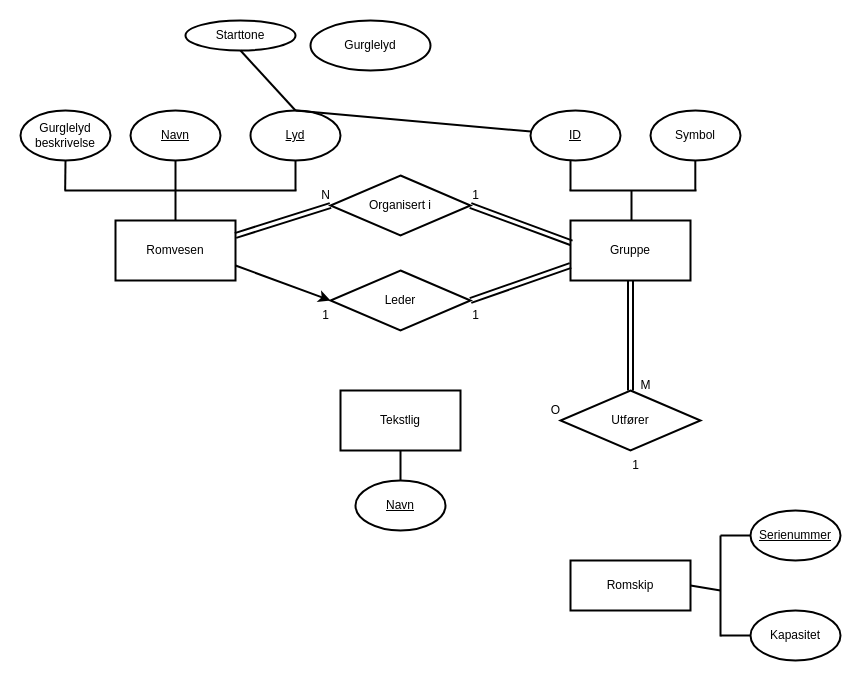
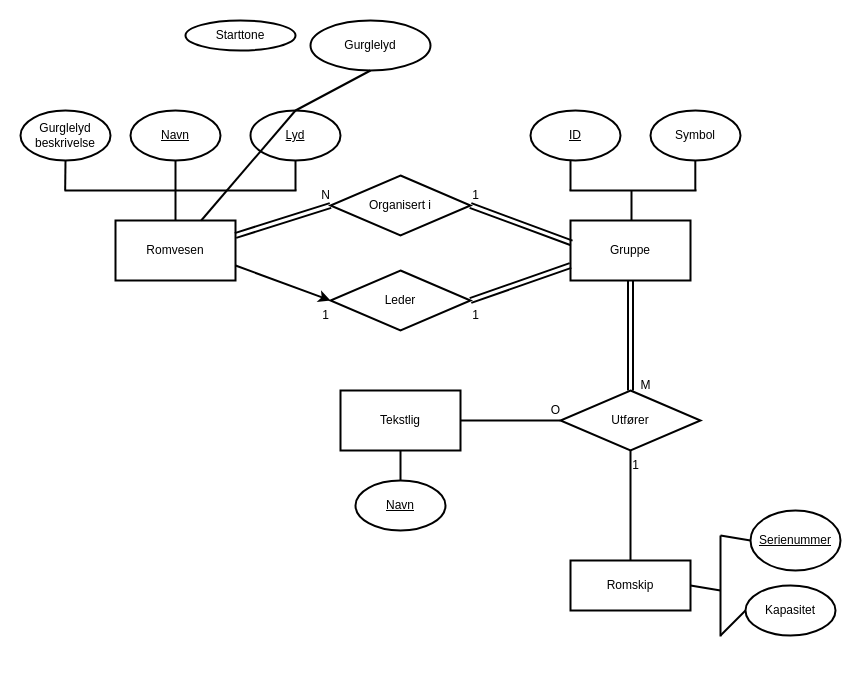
- <mxCell id="12" value="" style="endArrow=none;html=1;rounded=0;fontFamily=Helvetica;fontSize=12;fontColor=default;strokeColor=light-dark(#000000,#000000);entryX=0.5;entryY=1;entryDx=0;entryDy=0;strokeWidth=2;exitX=0.5;exitY=0;exitDx=0;exitDy=0;" parent="1" source="4" target="6" edge="1"><mxGeometry width="50" height="50" relative="1" as="geometry"><mxPoint x="270" y="110" as="sourcePoint" /><mxPoint x="270" y="80" as="targetPoint" /></mxGeometry></mxCell>
+ <mxCell id="12" value="" style="endArrow=none;html=1;rounded=0;fontFamily=Helvetica;fontSize=12;fontColor=default;strokeColor=light-dark(#000000,#000000);strokeWidth=2;exitX=0.5;exitY=0;exitDx=0;exitDy=0;" parent="1" source="4" target="2" edge="1"><mxGeometry width="50" height="50" relative="1" as="geometry"><mxPoint x="270" y="110" as="sourcePoint" /><mxPoint x="270" y="80" as="targetPoint" /></mxGeometry></mxCell>
- <mxCell id="13" value="" style="endArrow=none;html=1;rounded=0;fontFamily=Helvetica;fontSize=12;fontColor=default;strokeColor=light-dark(#000000,#000000);strokeWidth=2;exitX=0.5;exitY=0;exitDx=0;exitDy=0;" parent="1" source="4" target="17" edge="1"><mxGeometry width="50" height="50" relative="1" as="geometry"><mxPoint x="310" y="110" as="sourcePoint" /><mxPoint x="310" y="80" as="targetPoint" /></mxGeometry></mxCell>
+ <mxCell id="13" value="" style="endArrow=none;html=1;rounded=0;fontFamily=Helvetica;fontSize=12;fontColor=default;strokeColor=light-dark(#000000,#000000);entryX=0.5;entryY=1;entryDx=0;entryDy=0;strokeWidth=2;exitX=0.5;exitY=0;exitDx=0;exitDy=0;" parent="1" source="4" target="7" edge="1"><mxGeometry width="50" height="50" relative="1" as="geometry"><mxPoint x="310" y="110" as="sourcePoint" /><mxPoint x="310" y="80" as="targetPoint" /></mxGeometry></mxCell>
+ <mxCell id="48" value="" style="endArrow=none;html=1;rounded=0;fontFamily=Helvetica;fontSize=12;fontColor=default;strokeColor=light-dark(#000000,#000000);strokeWidth=2;exitX=1;exitY=0.5;exitDx=0;exitDy=0;" edge="1" parent="1" source="31" target="27"><mxGeometry width="50" height="50" relative="1" as="geometry"><mxPoint x="490" y="440" as="sourcePoint" /><mxPoint x="585" y="475" as="targetPoint" /></mxGeometry></mxCell>
+ <mxCell id="38" value="" style="endArrow=none;html=1;rounded=0;fontFamily=Helvetica;fontSize=12;fontColor=default;strokeColor=light-dark(#000000,#000000);strokeWidth=2;exitX=0.5;exitY=1;exitDx=0;exitDy=0;entryX=0.5;entryY=0;entryDx=0;entryDy=0;" edge="1" parent="1" source="27" target="29"><mxGeometry width="50" height="50" relative="1" as="geometry"><mxPoint x="620" y="480" as="sourcePoint" /><mxPoint x="747" y="480" as="targetPoint" /></mxGeometry></mxCell>
- <mxCell id="33" value="&lt;font&gt;&lt;span style=&quot;caret-color: rgb(237, 237, 237); color: light-dark(rgb(0, 0, 0), rgb(0, 0, 0));&quot;&gt;&lt;u&gt;Serienummer&lt;/u&gt;&lt;/span&gt;&lt;/font&gt;" style="ellipse;whiteSpace=wrap;html=1;rounded=0;fillStyle=auto;strokeColor=light-dark(#000000,#000000);strokeWidth=2;align=center;verticalAlign=middle;fontFamily=Helvetica;fontSize=12;fontColor=default;fillColor=none;gradientColor=none;gradientDirection=north;" vertex="1" parent="1"><mxGeometry x="750" y="510" width="90" height="50" as="geometry" /></mxCell>
+ <mxCell id="33" value="&lt;font&gt;&lt;span style=&quot;caret-color: rgb(237, 237, 237); color: light-dark(rgb(0, 0, 0), rgb(0, 0, 0));&quot;&gt;&lt;u&gt;Serienummer&lt;/u&gt;&lt;/span&gt;&lt;/font&gt;" style="ellipse;whiteSpace=wrap;html=1;rounded=0;fillStyle=auto;strokeColor=light-dark(#000000,#000000);strokeWidth=2;align=center;verticalAlign=middle;fontFamily=Helvetica;fontSize=12;fontColor=default;fillColor=none;gradientColor=none;gradientDirection=north;" vertex="1" parent="1"><mxGeometry x="750" y="510" width="90" height="60" as="geometry" /></mxCell>
- <mxCell id="34" value="&lt;font&gt;&lt;span style=&quot;caret-color: rgb(237, 237, 237); color: light-dark(rgb(0, 0, 0), rgb(0, 0, 0));&quot;&gt;Kapasitet&lt;/span&gt;&lt;/font&gt;" style="ellipse;whiteSpace=wrap;html=1;rounded=0;fillStyle=auto;strokeColor=light-dark(#000000,#000000);strokeWidth=2;align=center;verticalAlign=middle;fontFamily=Helvetica;fontSize=12;fontColor=default;fillColor=none;gradientColor=none;gradientDirection=north;" vertex="1" parent="1"><mxGeometry x="750" y="610" width="90" height="50" as="geometry" /></mxCell>
+ <mxCell id="34" value="&lt;font&gt;&lt;span style=&quot;caret-color: rgb(237, 237, 237); color: light-dark(rgb(0, 0, 0), rgb(0, 0, 0));&quot;&gt;Kapasitet&lt;/span&gt;&lt;/font&gt;" style="ellipse;whiteSpace=wrap;html=1;rounded=0;fillStyle=auto;strokeColor=light-dark(#000000,#000000);strokeWidth=2;align=center;verticalAlign=middle;fontFamily=Helvetica;fontSize=12;fontColor=default;fillColor=none;gradientColor=none;gradientDirection=north;" vertex="1" parent="1"><mxGeometry x="745" y="585" width="90" height="50" as="geometry" /></mxCell>
